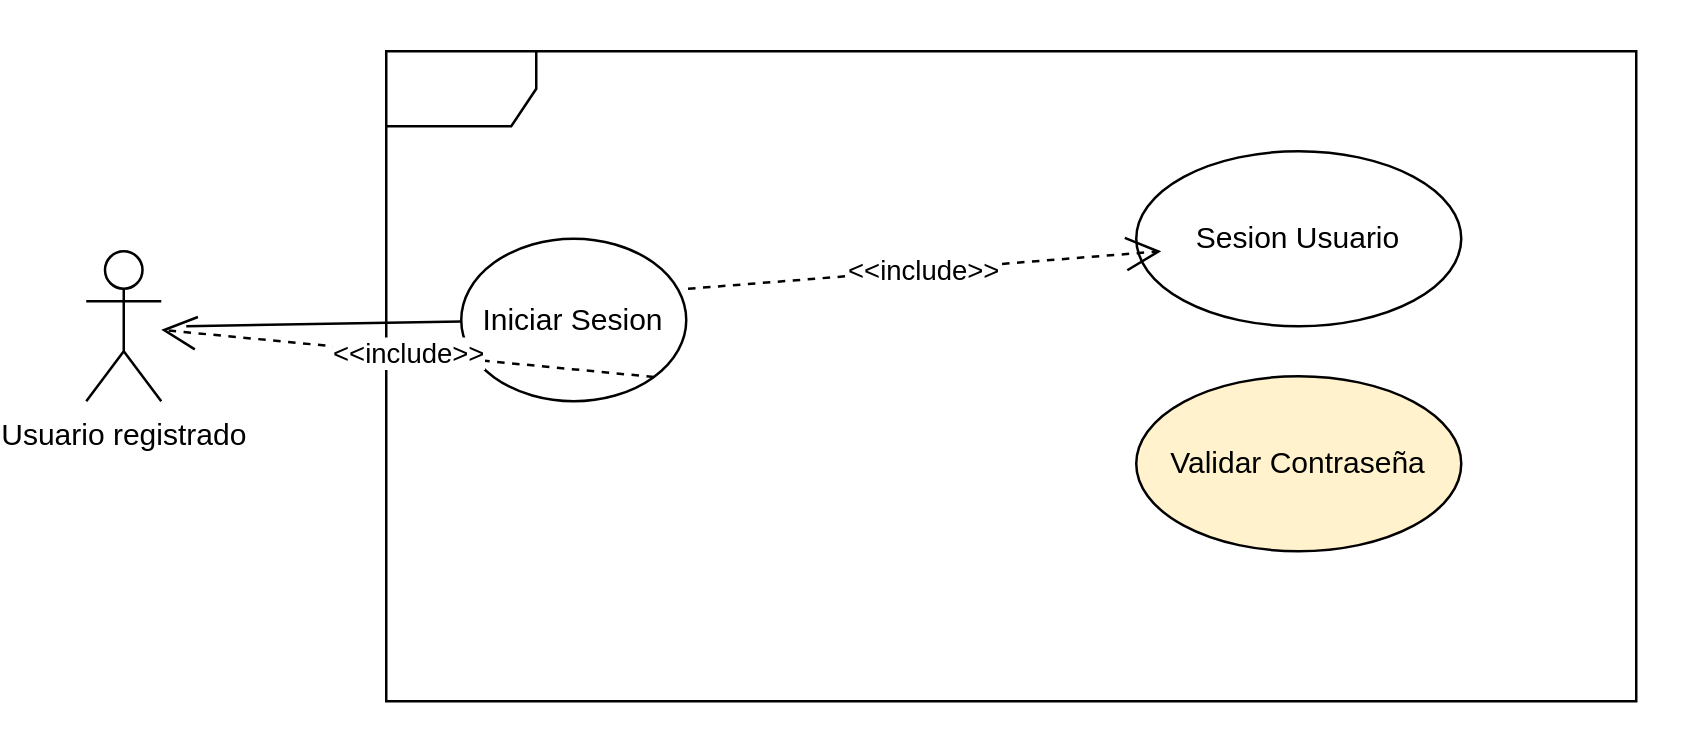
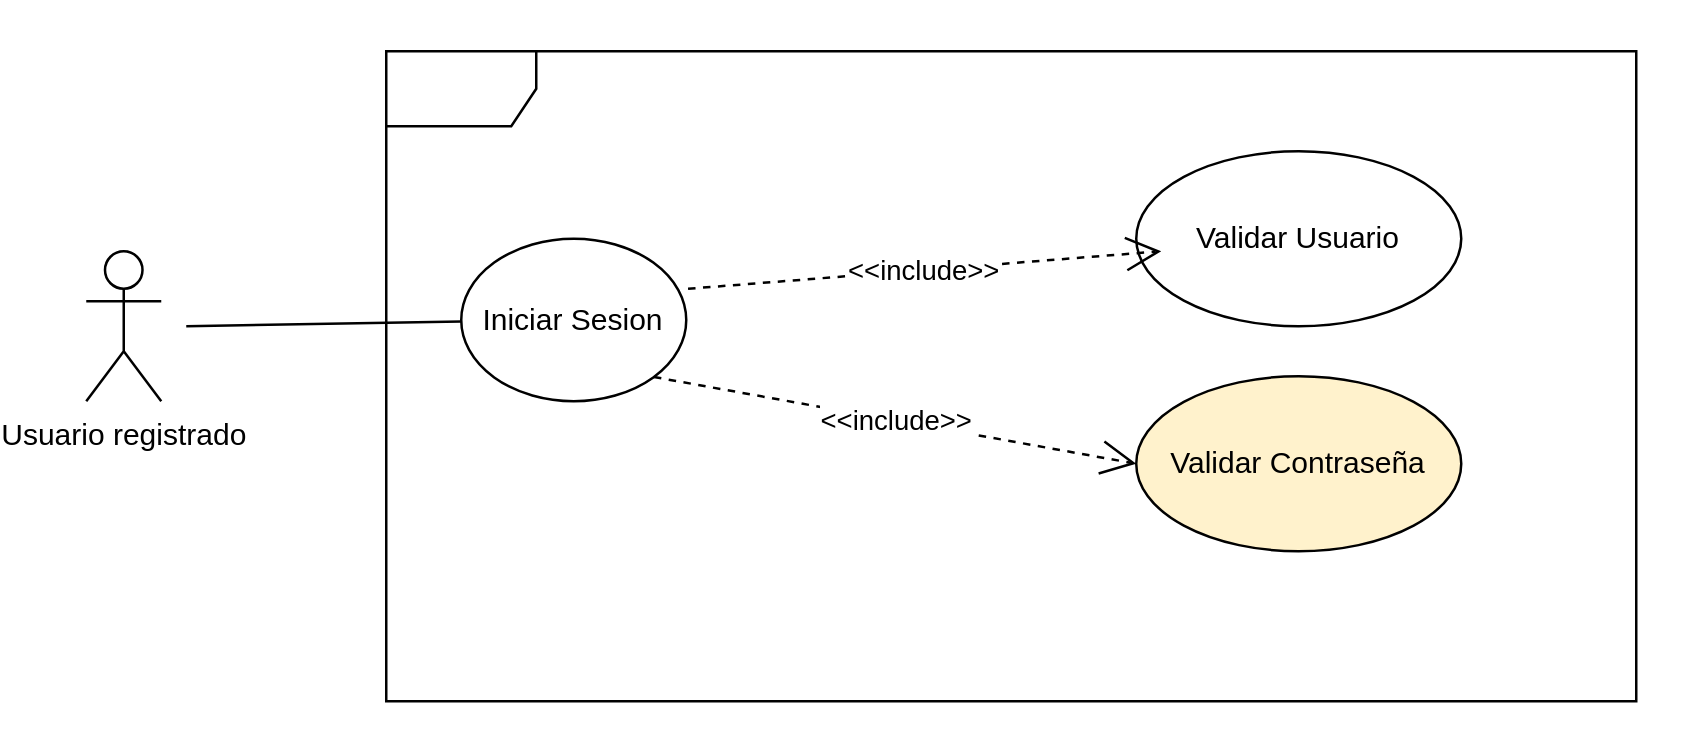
- <mxCell id="5" value="Sesion Usuario" style="ellipse;whiteSpace=wrap;html=1;" parent="1" vertex="1"><mxGeometry x="440" y="60" width="130" height="70" as="geometry" /></mxCell>
+ <mxCell id="5" value="Validar Usuario" style="ellipse;whiteSpace=wrap;html=1;" parent="1" vertex="1"><mxGeometry x="440" y="60" width="130" height="70" as="geometry" /></mxCell>
- <mxCell id="8" value="&amp;lt;&amp;lt;include&amp;gt;&amp;gt;" style="endArrow=open;endSize=12;dashed=1;html=1;rounded=0;exitX=1;exitY=1;exitDx=0;exitDy=0;" parent="1" source="4" target="2" edge="1"><mxGeometry width="160" relative="1" as="geometry"><mxPoint x="290" y="170" as="sourcePoint" /><mxPoint x="450" y="170" as="targetPoint" /></mxGeometry></mxCell>
+ <mxCell id="8" value="&amp;lt;&amp;lt;include&amp;gt;&amp;gt;" style="endArrow=open;endSize=12;dashed=1;html=1;rounded=0;entryX=0;entryY=0.5;entryDx=0;entryDy=0;exitX=1;exitY=1;exitDx=0;exitDy=0;" parent="1" source="4" target="6" edge="1"><mxGeometry width="160" relative="1" as="geometry"><mxPoint x="290" y="170" as="sourcePoint" /><mxPoint x="450" y="170" as="targetPoint" /></mxGeometry></mxCell>
